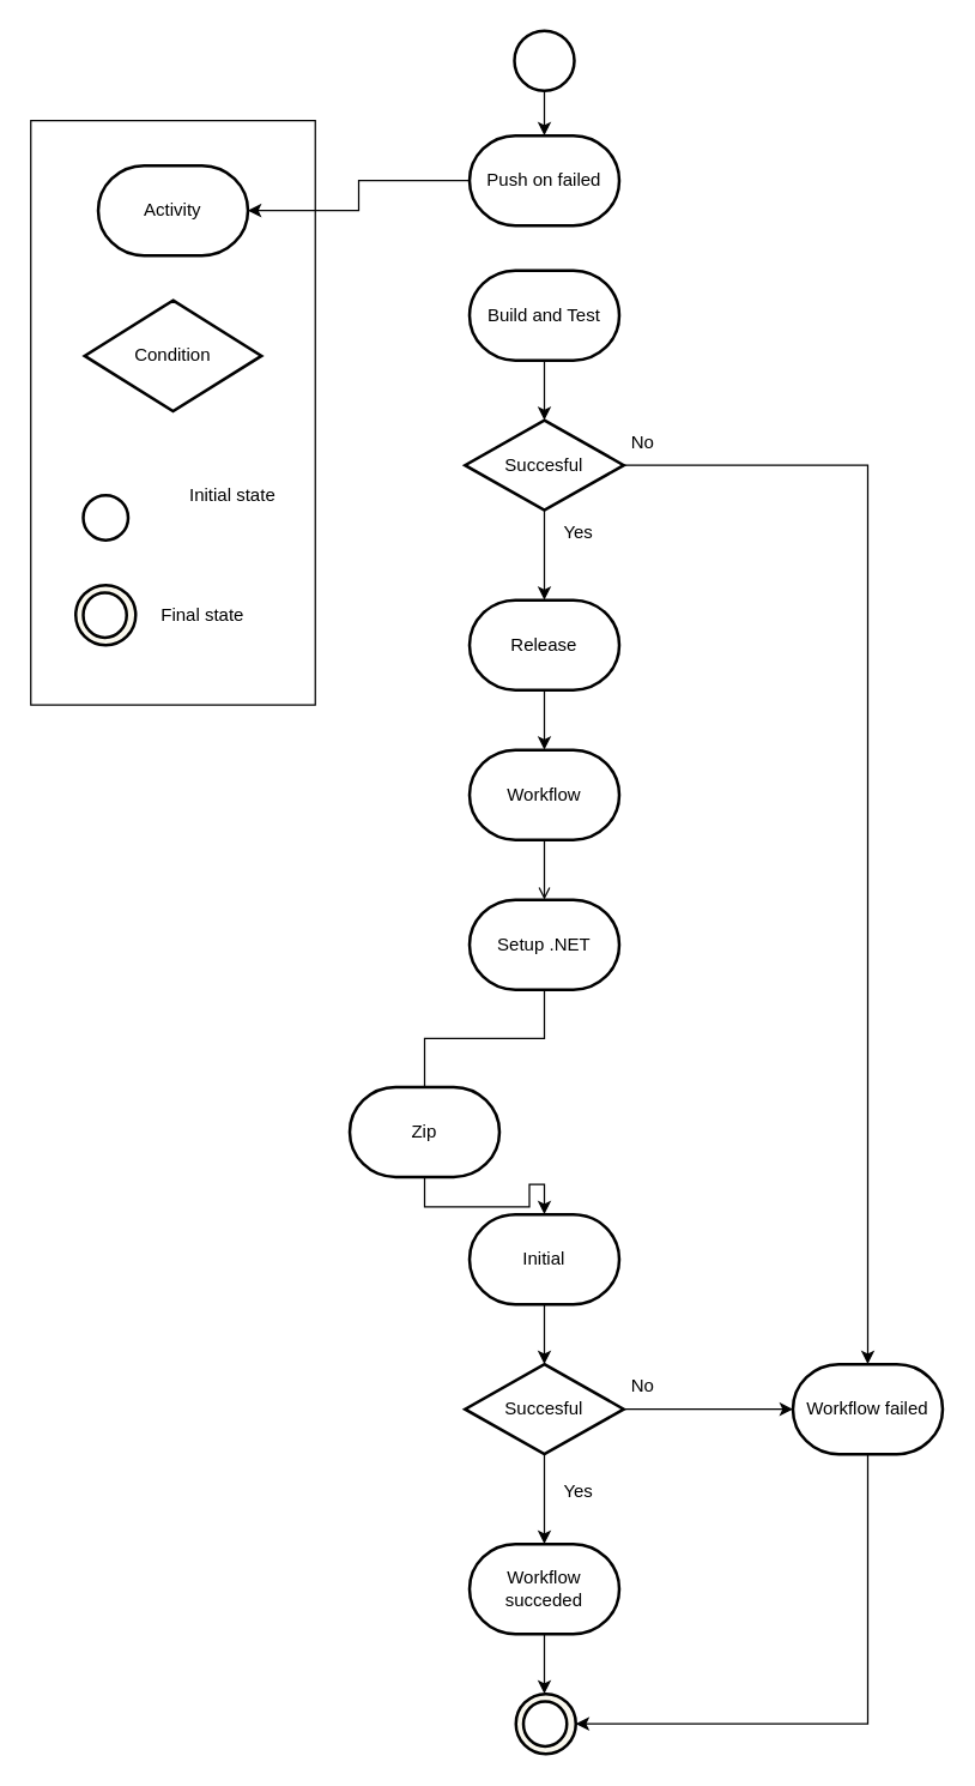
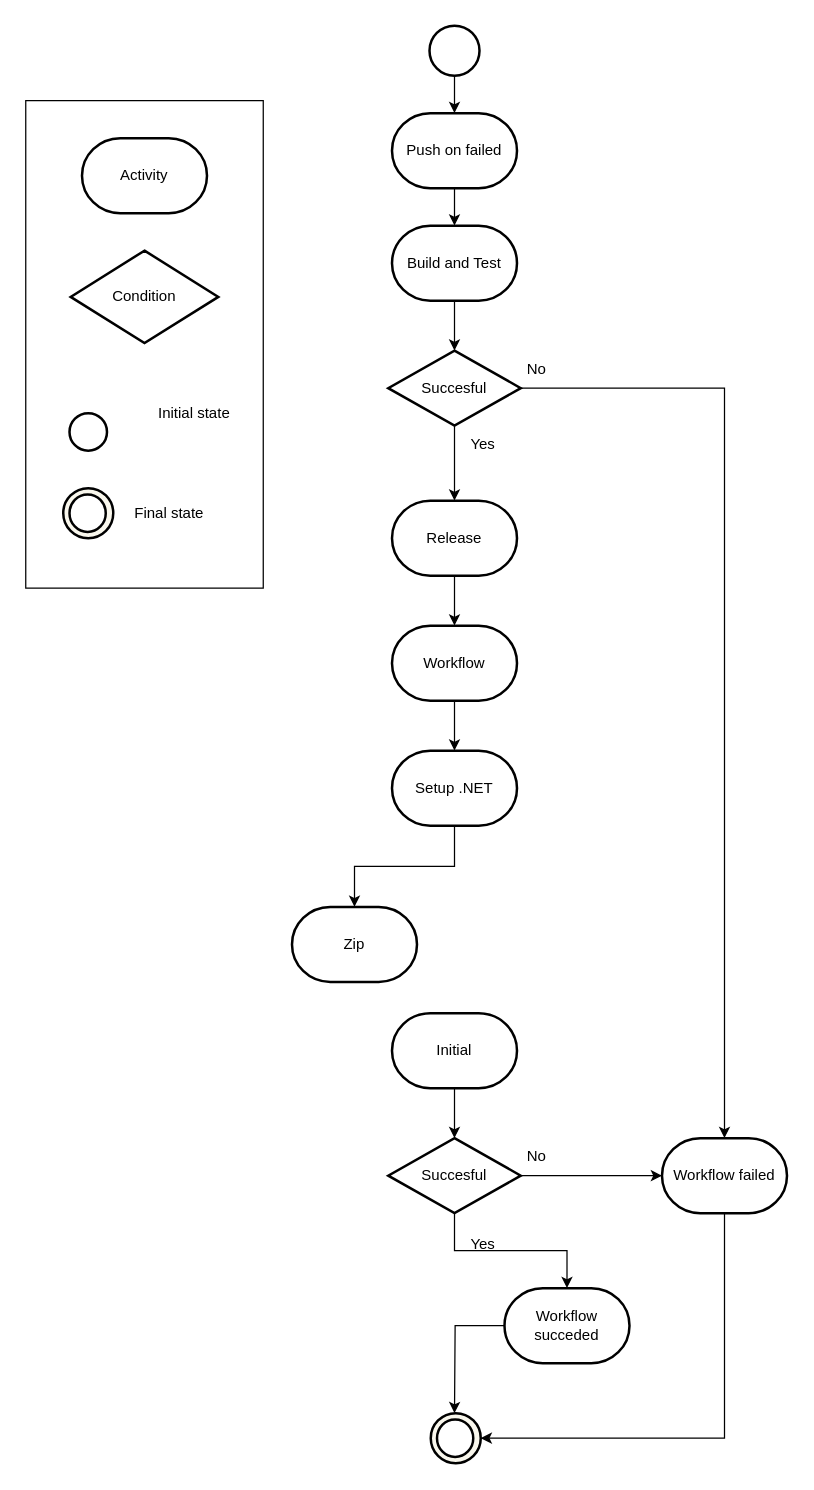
- <mxCell id="36" value="" style="edgeStyle=orthogonalEdgeStyle;rounded=0;orthogonalLoop=1;jettySize=auto;html=1;" parent="1" source="37" target="35" edge="1"><mxGeometry relative="1" as="geometry" /></mxCell>
+ <mxCell id="36" value="" style="edgeStyle=orthogonalEdgeStyle;rounded=0;orthogonalLoop=1;jettySize=auto;html=1;" parent="1" source="37" target="2" edge="1"><mxGeometry relative="1" as="geometry" /></mxCell>
- <mxCell id="9" value="" style="edgeStyle=orthogonalEdgeStyle;rounded=0;orthogonalLoop=1;jettySize=auto;html=1;endArrow=open;" parent="1" source="10" target="12" edge="1"><mxGeometry relative="1" as="geometry" /></mxCell>
+ <mxCell id="9" value="" style="edgeStyle=orthogonalEdgeStyle;rounded=0;orthogonalLoop=1;jettySize=auto;html=1;" parent="1" source="10" target="12" edge="1"><mxGeometry relative="1" as="geometry" /></mxCell>
- <mxCell id="11" value="" style="edgeStyle=orthogonalEdgeStyle;rounded=0;orthogonalLoop=1;jettySize=auto;html=1;endArrow=none;" parent="1" source="12" target="14" edge="1"><mxGeometry relative="1" as="geometry" /></mxCell>
+ <mxCell id="11" value="" style="edgeStyle=orthogonalEdgeStyle;rounded=0;orthogonalLoop=1;jettySize=auto;html=1;" parent="1" source="12" target="14" edge="1"><mxGeometry relative="1" as="geometry" /></mxCell>
- <mxCell id="13" value="" style="edgeStyle=orthogonalEdgeStyle;rounded=0;orthogonalLoop=1;jettySize=auto;html=1;" parent="1" source="14" target="16" edge="1"><mxGeometry relative="1" as="geometry" /></mxCell>
- <mxCell id="19" value="Workflow succeded" style="strokeWidth=2;html=1;shape=mxgraph.flowchart.terminator;whiteSpace=wrap;" parent="1" vertex="1"><mxGeometry x="313" y="1030" width="100" height="60" as="geometry" /></mxCell>
+ <mxCell id="19" value="Workflow succeded" style="strokeWidth=2;html=1;shape=mxgraph.flowchart.terminator;whiteSpace=wrap;" parent="1" vertex="1"><mxGeometry x="403" y="1030" width="100" height="60" as="geometry" /></mxCell>
